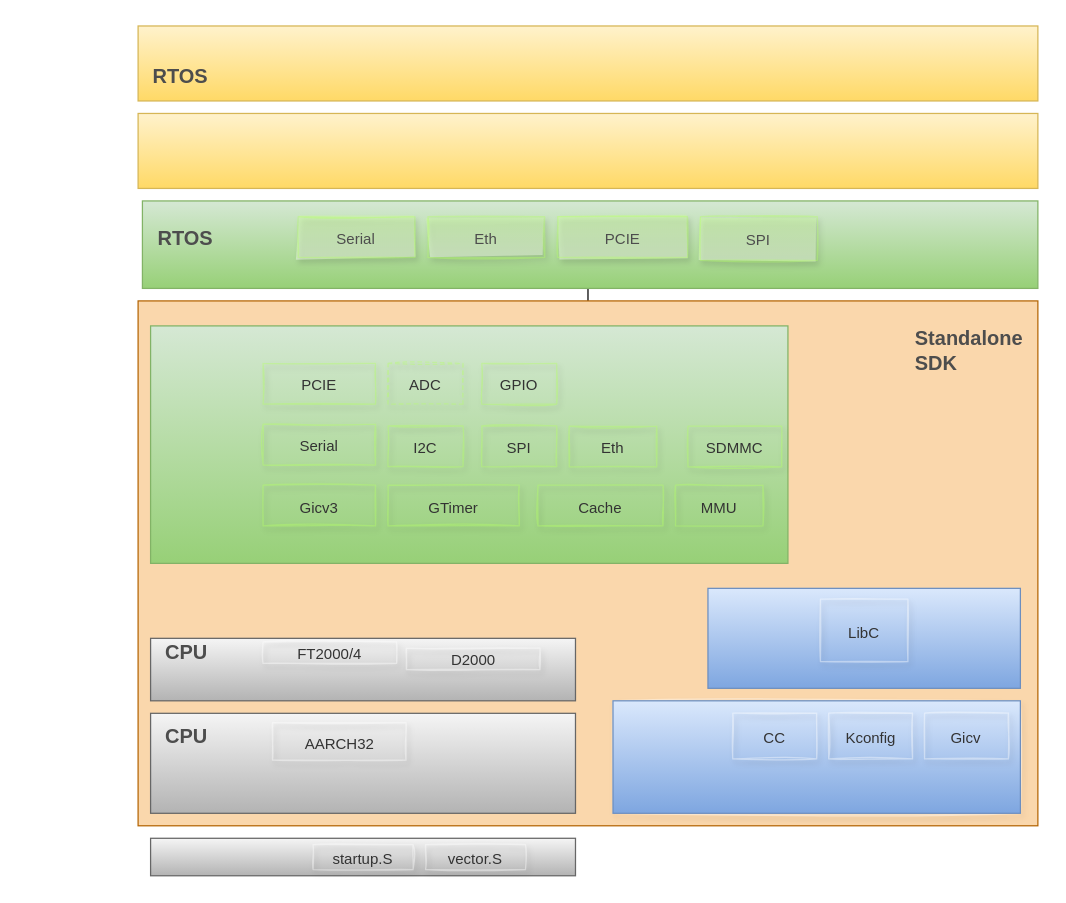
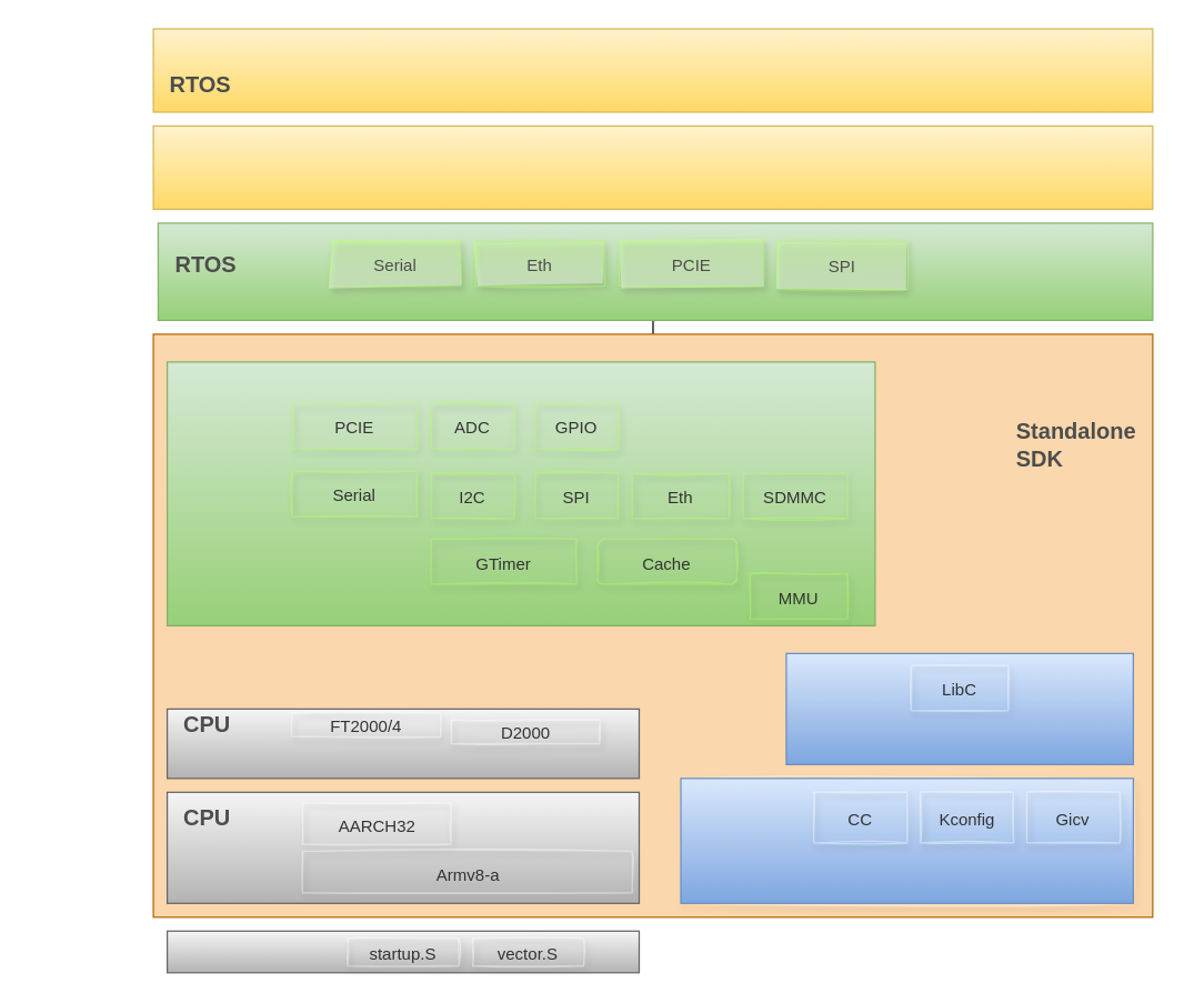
- <mxCell id="54" value="&lt;font color=&quot;#4d4d4d&quot;&gt;&lt;span style=&quot;font-size: 16px&quot;&gt;&lt;b&gt;Standalone SDK&lt;/b&gt;&lt;/span&gt;&lt;/font&gt;" style="text;html=1;strokeColor=none;fillColor=none;align=left;verticalAlign=middle;whiteSpace=wrap;rounded=0;" parent="1" vertex="1"><mxGeometry x="730" y="270" width="90" height="20" as="geometry" /></mxCell>
+ <mxCell id="54" value="&lt;font color=&quot;#4d4d4d&quot;&gt;&lt;span style=&quot;font-size: 16px&quot;&gt;&lt;b&gt;Standalone SDK&lt;/b&gt;&lt;/span&gt;&lt;/font&gt;" style="text;html=1;strokeColor=none;fillColor=none;align=left;verticalAlign=middle;whiteSpace=wrap;rounded=0;" parent="1" vertex="1"><mxGeometry x="730" y="310" width="90" height="20" as="geometry" /></mxCell>
- <mxCell id="34" value="&lt;font color=&quot;#333333&quot; style=&quot;font-size: 12px&quot;&gt;ADC&lt;/font&gt;" style="rounded=0;whiteSpace=wrap;html=1;fontSize=18;strokeColor=#B3FF66;shadow=1;sketch=1;opacity=40;gradientColor=#ffffff;gradientDirection=south;fillStyle=auto;fillColor=none;dashed=1;" parent="20" vertex="1"><mxGeometry x="190" y="30" width="60" height="32.65" as="geometry" /></mxCell>
+ <mxCell id="34" value="&lt;font color=&quot;#333333&quot; style=&quot;font-size: 12px&quot;&gt;ADC&lt;/font&gt;" style="rounded=0;whiteSpace=wrap;html=1;fontSize=18;strokeColor=#B3FF66;shadow=1;sketch=1;opacity=40;gradientColor=#ffffff;gradientDirection=south;fillStyle=auto;fillColor=none;" parent="20" vertex="1"><mxGeometry x="190" y="30" width="60" height="32.65" as="geometry" /></mxCell>
- <mxCell id="32" value="&lt;font color=&quot;#333333&quot; style=&quot;font-size: 12px&quot;&gt;SDMMC&lt;/font&gt;" style="rounded=0;whiteSpace=wrap;html=1;fontSize=18;strokeColor=#B3FF66;shadow=1;sketch=1;opacity=40;gradientColor=#ffffff;gradientDirection=south;fillStyle=auto;fillColor=none;" parent="20" vertex="1"><mxGeometry x="430" y="80.15" width="75" height="32.65" as="geometry" /></mxCell>
+ <mxCell id="32" value="&lt;font color=&quot;#333333&quot; style=&quot;font-size: 12px&quot;&gt;SDMMC&lt;/font&gt;" style="rounded=0;whiteSpace=wrap;html=1;fontSize=18;strokeColor=#B3FF66;shadow=1;sketch=1;opacity=40;gradientColor=#ffffff;gradientDirection=south;fillStyle=auto;fillColor=none;" parent="20" vertex="1"><mxGeometry x="415" y="80.15" width="75" height="32.65" as="geometry" /></mxCell>
- <mxCell id="23" value="&lt;font color=&quot;#333333&quot; style=&quot;font-size: 12px&quot;&gt;Gicv3&lt;/font&gt;" style="rounded=0;whiteSpace=wrap;html=1;fontSize=18;strokeColor=#B3FF66;shadow=1;sketch=1;opacity=40;gradientColor=#ffffff;gradientDirection=south;fillStyle=auto;fillColor=none;" parent="20" vertex="1"><mxGeometry x="90" y="127.35" width="90" height="32.65" as="geometry" /></mxCell>
- <mxCell id="27" value="&lt;font color=&quot;#333333&quot; style=&quot;font-size: 12px&quot;&gt;Cache&lt;/font&gt;" style="rounded=0;whiteSpace=wrap;html=1;fontSize=18;strokeColor=#B3FF66;shadow=1;sketch=1;opacity=40;gradientColor=#ffffff;gradientDirection=south;fillStyle=auto;fillColor=none;" parent="20" vertex="1"><mxGeometry x="310" y="127.35" width="100" height="32.65" as="geometry" /></mxCell>
+ <mxCell id="27" value="&lt;font color=&quot;#333333&quot; style=&quot;font-size: 12px&quot;&gt;Cache&lt;/font&gt;" style="whiteSpace=wrap;html=1;fontSize=18;strokeColor=#B3FF66;shadow=1;sketch=1;opacity=40;gradientColor=#ffffff;gradientDirection=south;fillStyle=auto;fillColor=none;rounded=1;" parent="20" vertex="1"><mxGeometry x="310" y="127.35" width="100" height="32.65" as="geometry" /></mxCell>
- <mxCell id="28" value="&lt;font color=&quot;#333333&quot; style=&quot;font-size: 12px&quot;&gt;MMU&lt;/font&gt;" style="rounded=0;whiteSpace=wrap;html=1;fontSize=18;strokeColor=#B3FF66;shadow=1;sketch=1;opacity=40;gradientColor=#ffffff;gradientDirection=south;fillStyle=auto;fillColor=none;" parent="20" vertex="1"><mxGeometry x="420" y="127.35" width="70" height="32.65" as="geometry" /></mxCell>
+ <mxCell id="28" value="&lt;font color=&quot;#333333&quot; style=&quot;font-size: 12px&quot;&gt;MMU&lt;/font&gt;" style="rounded=0;whiteSpace=wrap;html=1;fontSize=18;strokeColor=#B3FF66;shadow=1;sketch=1;opacity=40;gradientColor=#ffffff;gradientDirection=south;fillStyle=auto;fillColor=none;" parent="20" vertex="1"><mxGeometry x="420" y="152.35" width="70" height="32.65" as="geometry" /></mxCell>
- <mxCell id="53" value="&lt;font color=&quot;#333333&quot; style=&quot;font-size: 12px&quot;&gt;LibC&lt;/font&gt;" style="rounded=0;whiteSpace=wrap;html=1;fontSize=18;strokeColor=#FFFFFF;shadow=1;sketch=1;opacity=40;gradientColor=#ffffff;gradientDirection=south;fillStyle=auto;fillColor=none;" parent="50" vertex="1"><mxGeometry x="90" y="8.67" width="70" height="50" as="geometry" /></mxCell>
+ <mxCell id="53" value="&lt;font color=&quot;#333333&quot; style=&quot;font-size: 12px&quot;&gt;LibC&lt;/font&gt;" style="rounded=0;whiteSpace=wrap;html=1;fontSize=18;strokeColor=#FFFFFF;shadow=1;sketch=1;opacity=40;gradientColor=#ffffff;gradientDirection=south;fillStyle=auto;fillColor=none;" parent="50" vertex="1"><mxGeometry x="90" y="8.67" width="70" height="32.65" as="geometry" /></mxCell>
+ <mxCell id="7" value="&lt;font color=&quot;#333333&quot; style=&quot;font-size: 12px&quot;&gt;Armv8-a&lt;/font&gt;" style="rounded=0;whiteSpace=wrap;html=1;fontSize=18;strokeColor=#FFFFFF;shadow=1;sketch=1;opacity=40;gradientColor=#ffffff;gradientDirection=south;fillStyle=auto;fillColor=none;" parent="4" vertex="1"><mxGeometry x="97.5" y="42.5" width="237.5" height="30" as="geometry" /></mxCell>
